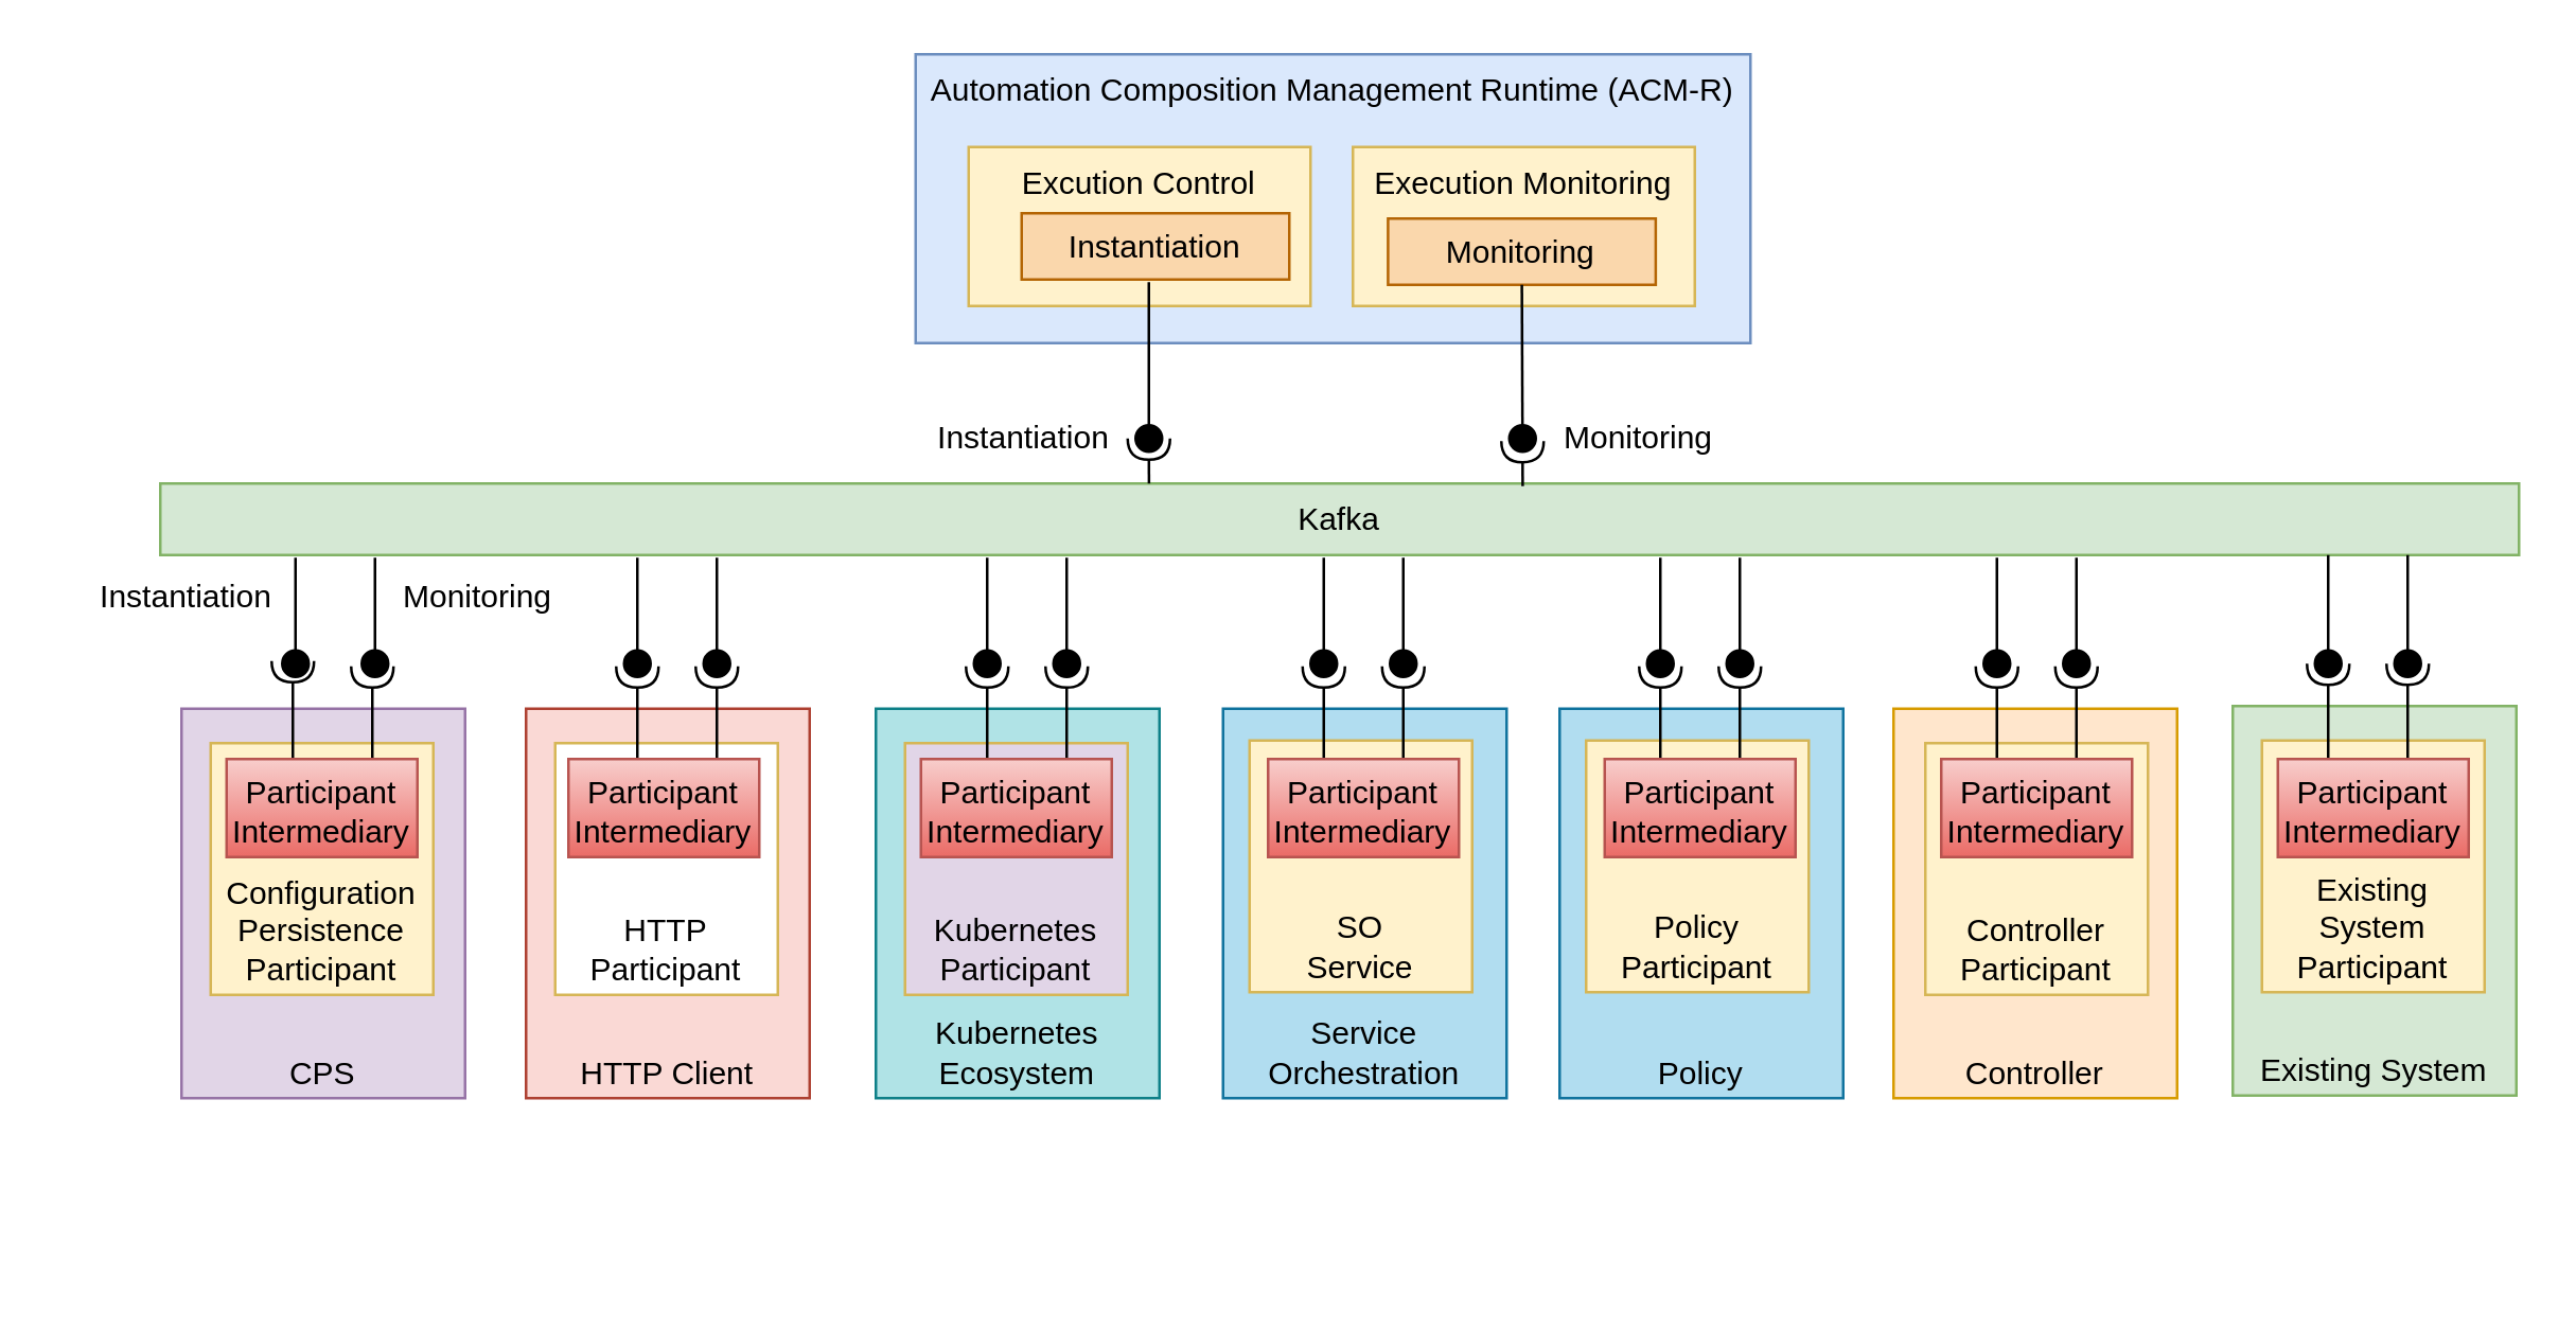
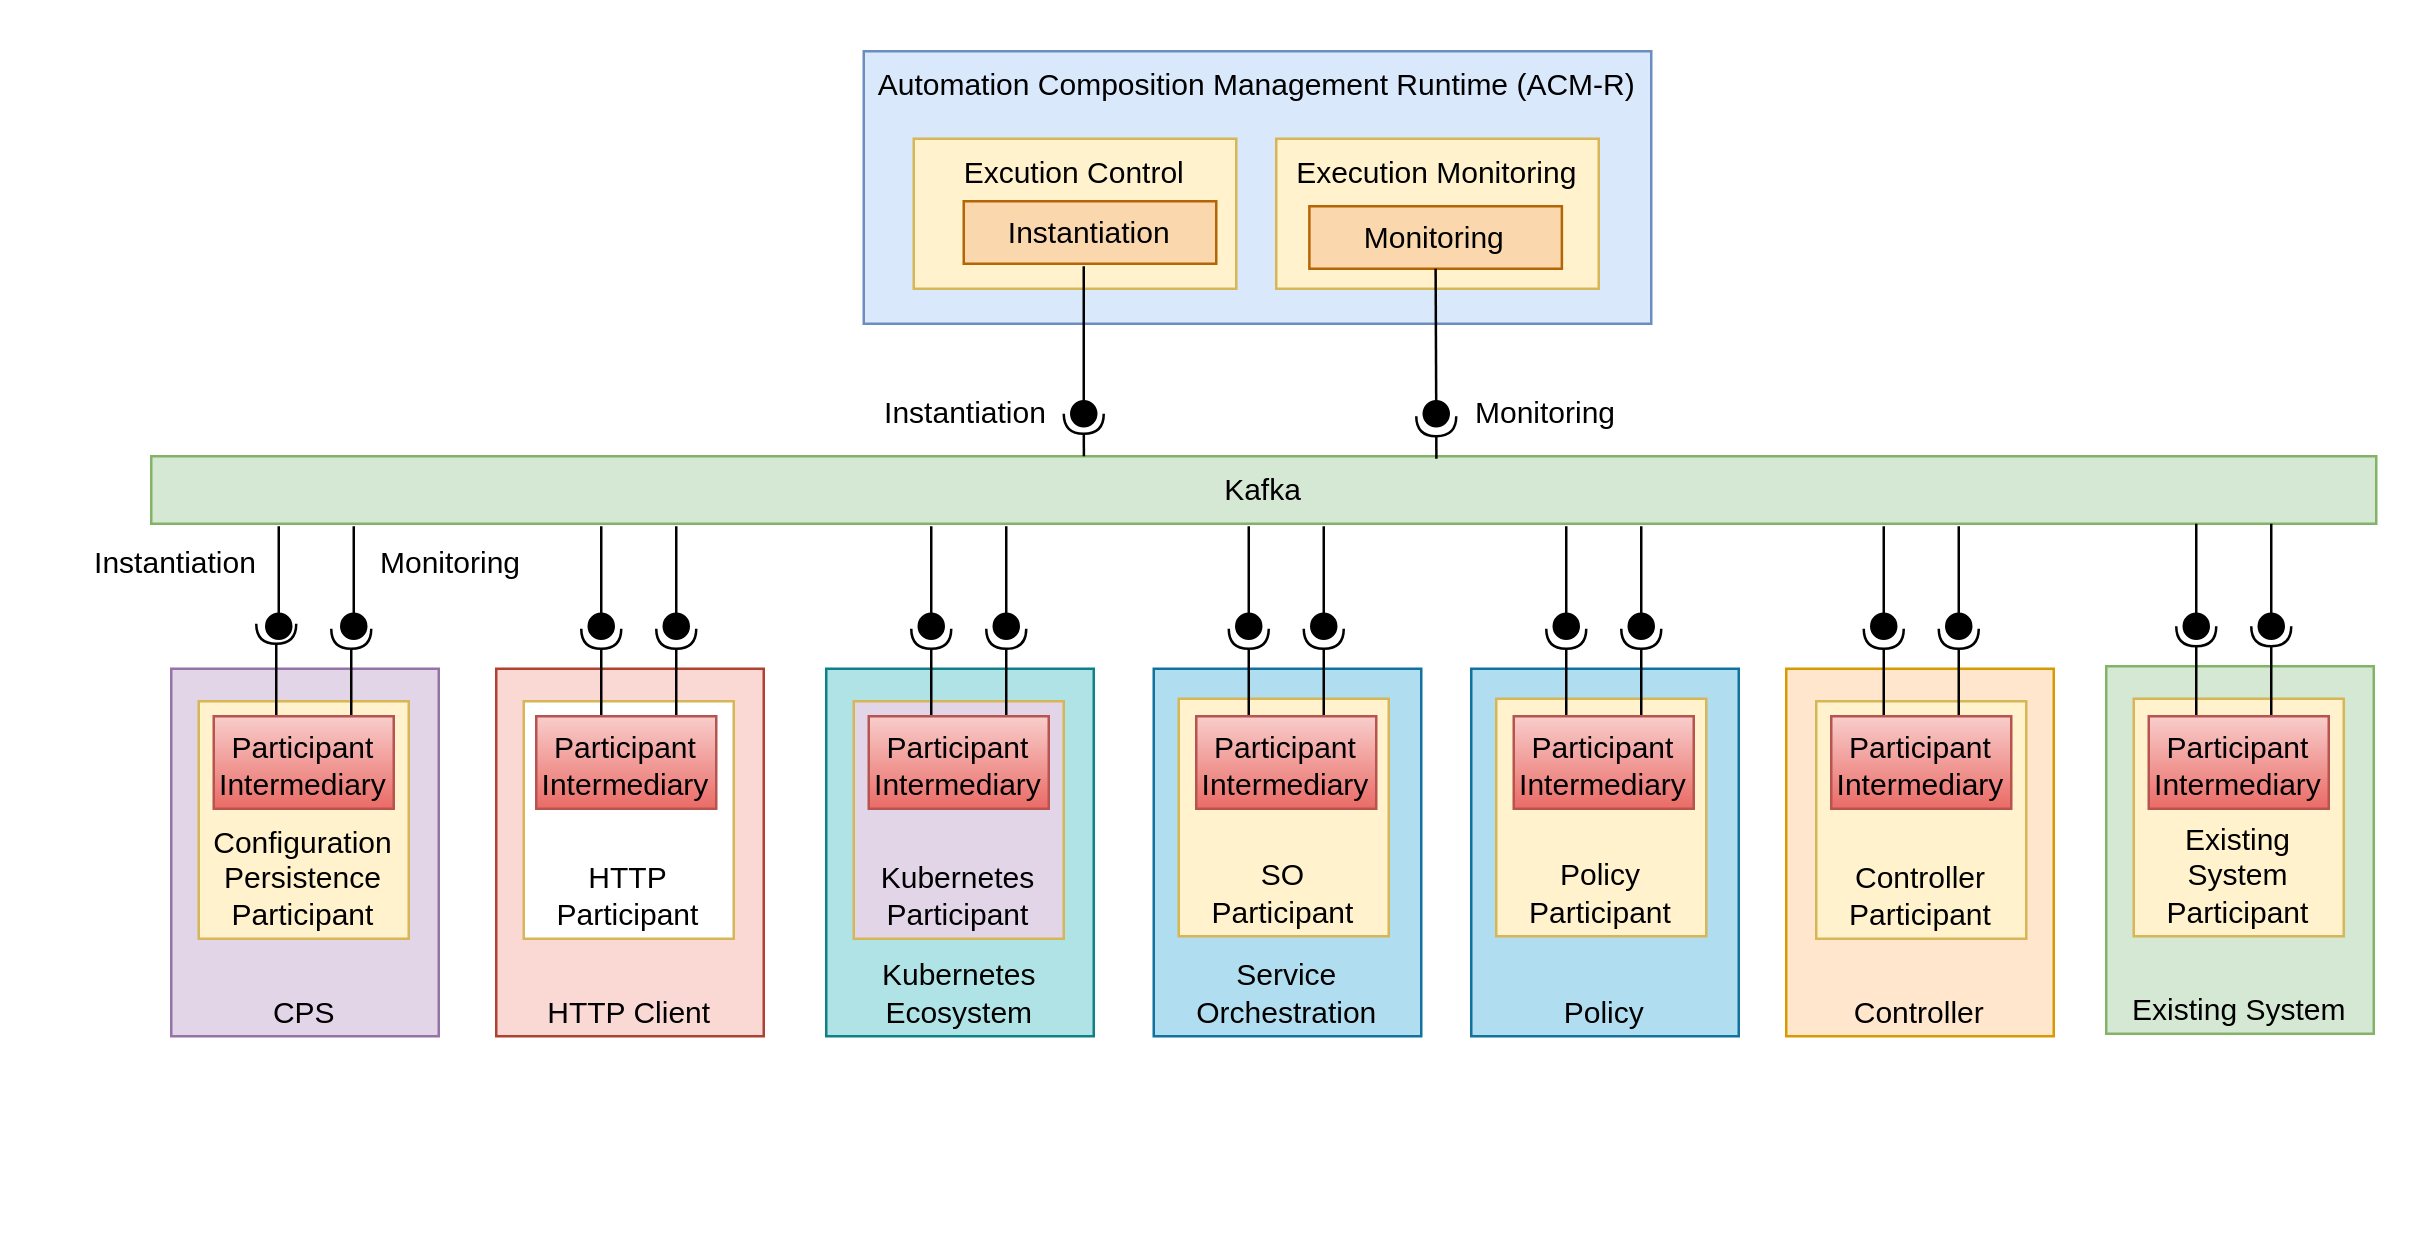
- <mxCell id="62" value="&lt;div&gt;SO &lt;br&gt;Service&lt;br&gt;&lt;/div&gt;" style="rounded=0;whiteSpace=wrap;html=1;fillColor=#fff2cc;strokeColor=#d6b656;verticalAlign=bottom;" vertex="1" parent="1"><mxGeometry x="471" y="279" width="84" height="95" as="geometry" /></mxCell>
+ <mxCell id="62" value="&lt;div&gt;SO &lt;br&gt;Participant&lt;br&gt;&lt;/div&gt;" style="rounded=0;whiteSpace=wrap;html=1;fillColor=#fff2cc;strokeColor=#d6b656;verticalAlign=bottom;" vertex="1" parent="1"><mxGeometry x="471" y="279" width="84" height="95" as="geometry" /></mxCell>
